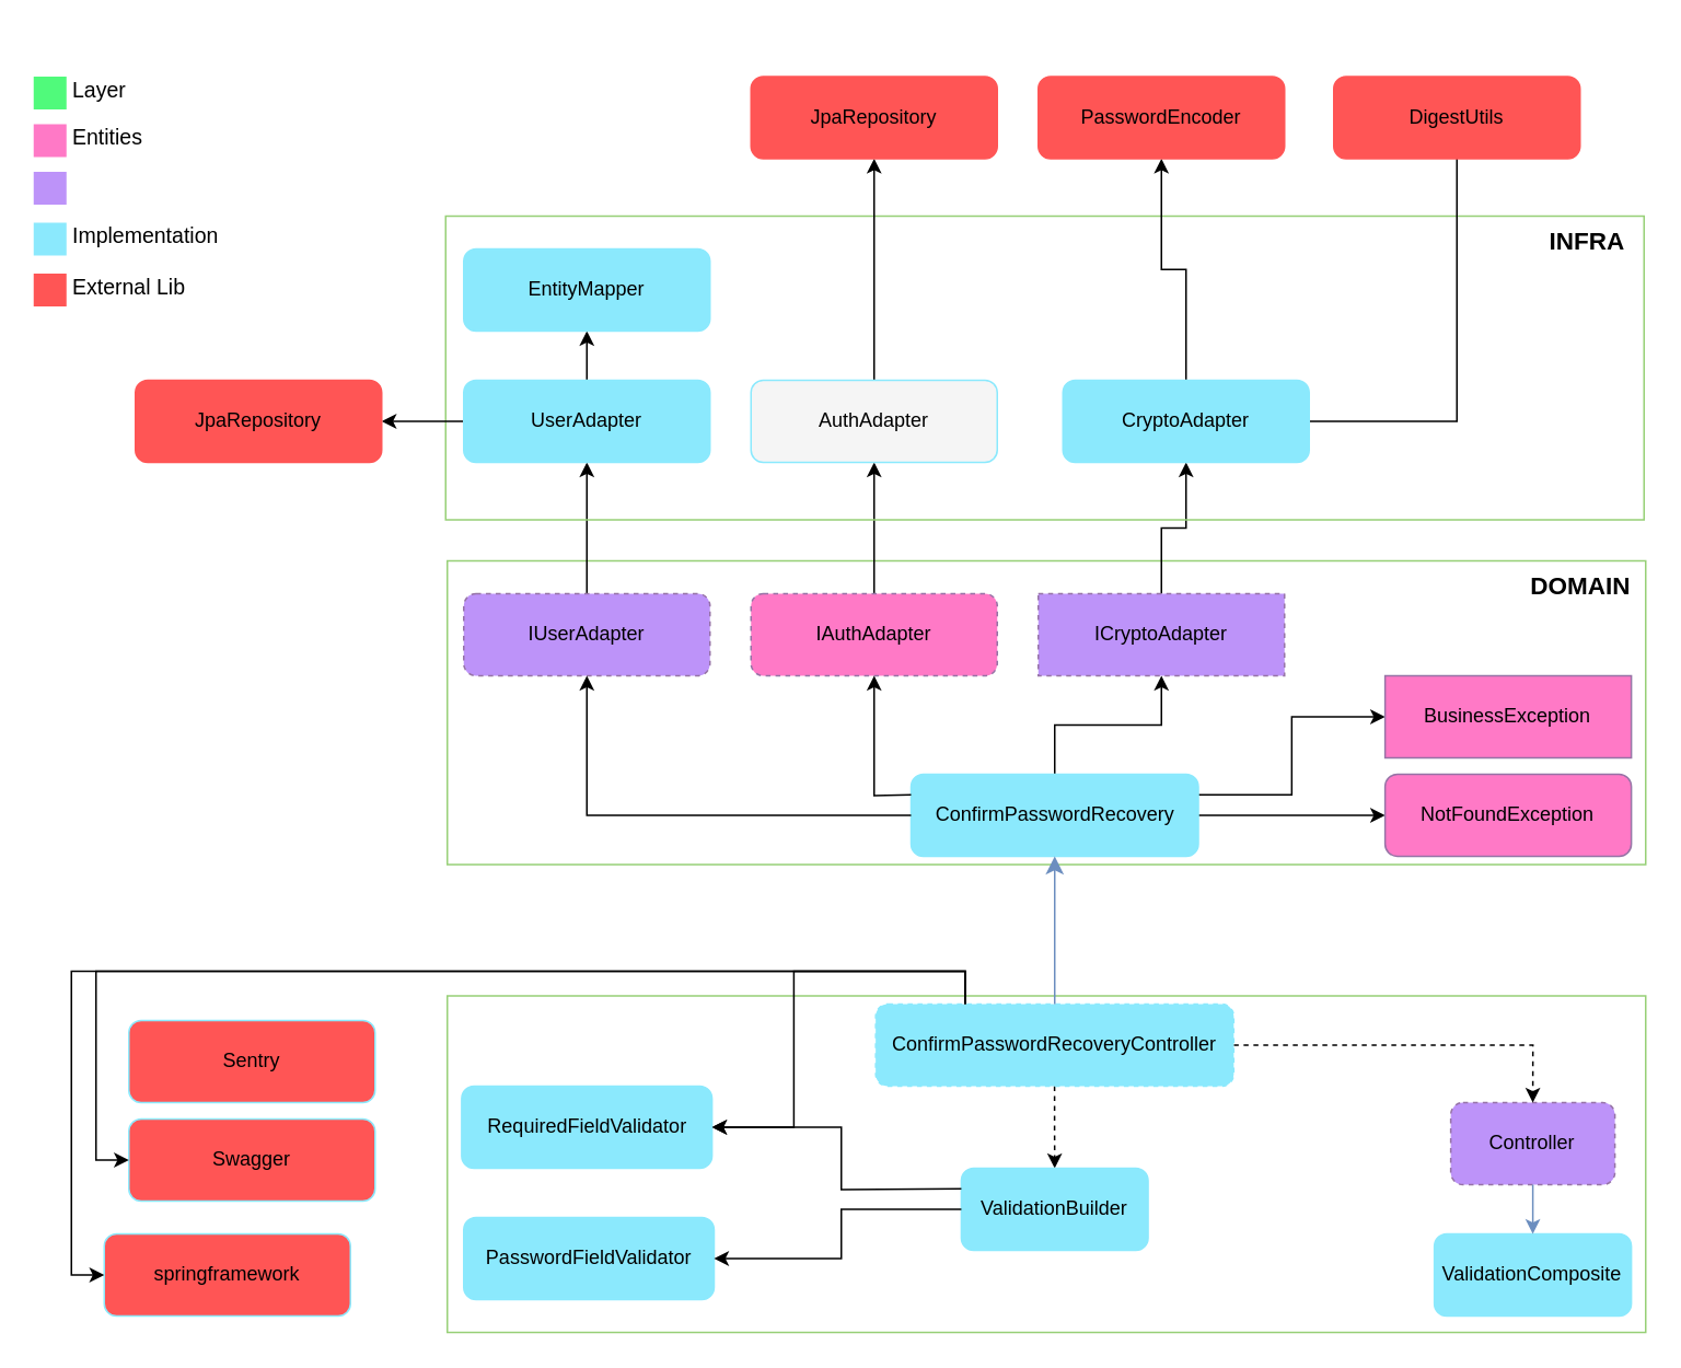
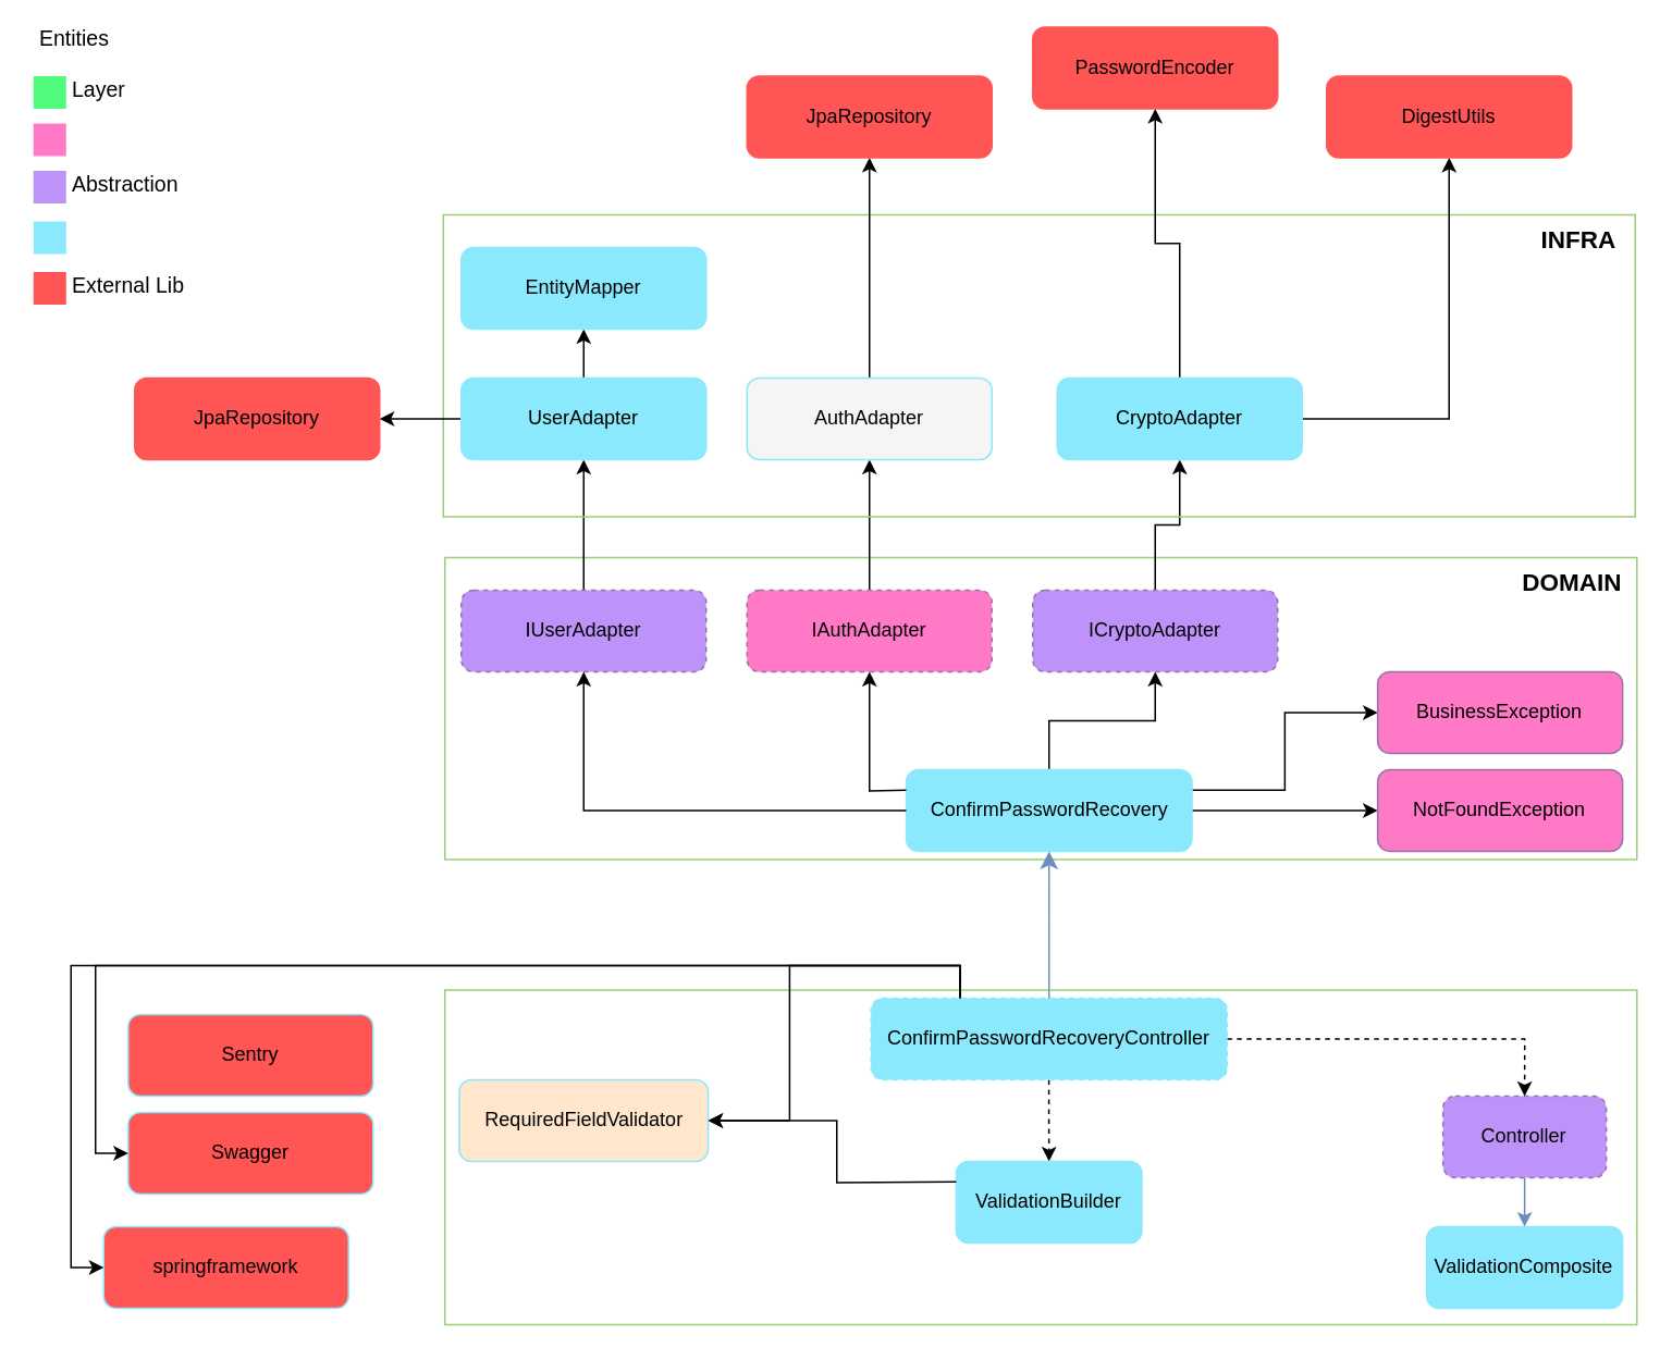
- <mxCell id="55" value="PasswordEncoder" style="rounded=1;whiteSpace=wrap;html=1;strokeColor=#FF5555;fillColor=#FF5555;" parent="1" vertex="1"><mxGeometry x="632" y="46" width="150" height="50" as="geometry" /></mxCell>
+ <mxCell id="55" value="PasswordEncoder" style="rounded=1;whiteSpace=wrap;html=1;strokeColor=#FF5555;fillColor=#FF5555;" parent="1" vertex="1"><mxGeometry x="632" y="16" width="150" height="50" as="geometry" /></mxCell>
- <mxCell id="16" value="&lt;font color=&quot;#000000&quot;&gt;Entities&lt;/font&gt;" style="text;html=1;resizable=0;points=[];autosize=1;align=left;verticalAlign=middle;spacingTop=-4;fontSize=13;fontColor=#F8F8F2;" parent="1" vertex="1"><mxGeometry x="42" y="75" width="70" height="20" as="geometry" /></mxCell>
+ <mxCell id="16" value="&lt;font color=&quot;#000000&quot;&gt;Entities&lt;/font&gt;" style="text;html=1;resizable=0;points=[];autosize=1;align=left;verticalAlign=middle;spacingTop=-4;fontSize=13;fontColor=#F8F8F2;" parent="1" vertex="1"><mxGeometry x="22" y="15" width="70" height="20" as="geometry" /></mxCell>
- <mxCell id="50" value="" style="edgeStyle=orthogonalEdgeStyle;rounded=0;orthogonalLoop=1;jettySize=auto;html=1;entryX=0.5;entryY=1;entryDx=0;entryDy=0;endArrow=none;" parent="1" source="51" target="58" edge="1"><mxGeometry relative="1" as="geometry"><mxPoint x="862" y="256" as="targetPoint" /></mxGeometry></mxCell>
+ <mxCell id="50" value="" style="edgeStyle=orthogonalEdgeStyle;rounded=0;orthogonalLoop=1;jettySize=auto;html=1;entryX=0.5;entryY=1;entryDx=0;entryDy=0;" parent="1" source="51" target="58" edge="1"><mxGeometry relative="1" as="geometry"><mxPoint x="862" y="256" as="targetPoint" /></mxGeometry></mxCell>
+ <mxCell id="18" value="&lt;font color=&quot;#000000&quot;&gt;Abstraction&lt;/font&gt;" style="text;html=1;resizable=0;points=[];autosize=1;align=left;verticalAlign=middle;spacingTop=-4;fontSize=13;fontColor=#F8F8F2;" parent="1" vertex="1"><mxGeometry x="42" y="104" width="90" height="20" as="geometry" /></mxCell>
- <mxCell id="20" value="&lt;font color=&quot;#000000&quot;&gt;Implementation&lt;/font&gt;" style="text;html=1;resizable=0;points=[];autosize=1;align=left;verticalAlign=middle;spacingTop=-4;fontSize=13;fontColor=#F8F8F2;" parent="1" vertex="1"><mxGeometry x="42" y="135" width="110" height="20" as="geometry" /></mxCell>
- <mxCell id="38" value="ICryptoAdapter" style="whiteSpace=wrap;html=1;strokeColor=#9673a6;fillColor=#BD93F9;dashed=1;rounded=0;" parent="1" vertex="1"><mxGeometry x="632" y="361" width="150" height="50" as="geometry" /></mxCell>
+ <mxCell id="38" value="ICryptoAdapter" style="rounded=1;whiteSpace=wrap;html=1;strokeColor=#9673a6;fillColor=#BD93F9;dashed=1;" parent="1" vertex="1"><mxGeometry x="632" y="361" width="150" height="50" as="geometry" /></mxCell>
- <mxCell id="42" value="BusinessException" style="whiteSpace=wrap;html=1;strokeColor=#9673a6;fillColor=#FF79C6;rounded=0;" parent="1" vertex="1"><mxGeometry x="843.25" y="411" width="150" height="50" as="geometry" /></mxCell>
+ <mxCell id="42" value="BusinessException" style="rounded=1;whiteSpace=wrap;html=1;strokeColor=#9673a6;fillColor=#FF79C6;" parent="1" vertex="1"><mxGeometry x="843.25" y="411" width="150" height="50" as="geometry" /></mxCell>
- <mxCell id="30" value="RequiredFieldValidator" style="rounded=1;whiteSpace=wrap;html=1;strokeColor=#8BE9FD;fillColor=#8BE9FD;" parent="1" vertex="1"><mxGeometry x="280.75" y="661" width="152.5" height="50" as="geometry" /></mxCell>
+ <mxCell id="30" value="RequiredFieldValidator" style="rounded=1;whiteSpace=wrap;html=1;strokeColor=#8BE9FD;fillColor=#ffe6cc;" parent="1" vertex="1"><mxGeometry x="280.75" y="661" width="152.5" height="50" as="geometry" /></mxCell>
- <mxCell id="52" value="" style="endArrow=classic;html=1;rounded=0;entryX=1;entryY=0.5;entryDx=0;entryDy=0;exitX=0;exitY=0.5;exitDx=0;exitDy=0;" parent="1" source="29" target="40" edge="1"><mxGeometry width="50" height="50" relative="1" as="geometry"><mxPoint x="592" y="651" as="sourcePoint" /><mxPoint x="642" y="601" as="targetPoint" /><Array as="points"><mxPoint x="512" y="736" /><mxPoint x="512" y="766" /></Array></mxGeometry></mxCell>
- <mxCell id="40" value="PasswordFieldValidator" style="rounded=1;whiteSpace=wrap;html=1;strokeColor=#8BE9FD;fillColor=#8BE9FD;" parent="1" vertex="1"><mxGeometry x="282" y="741" width="152.5" height="50" as="geometry" /></mxCell>
